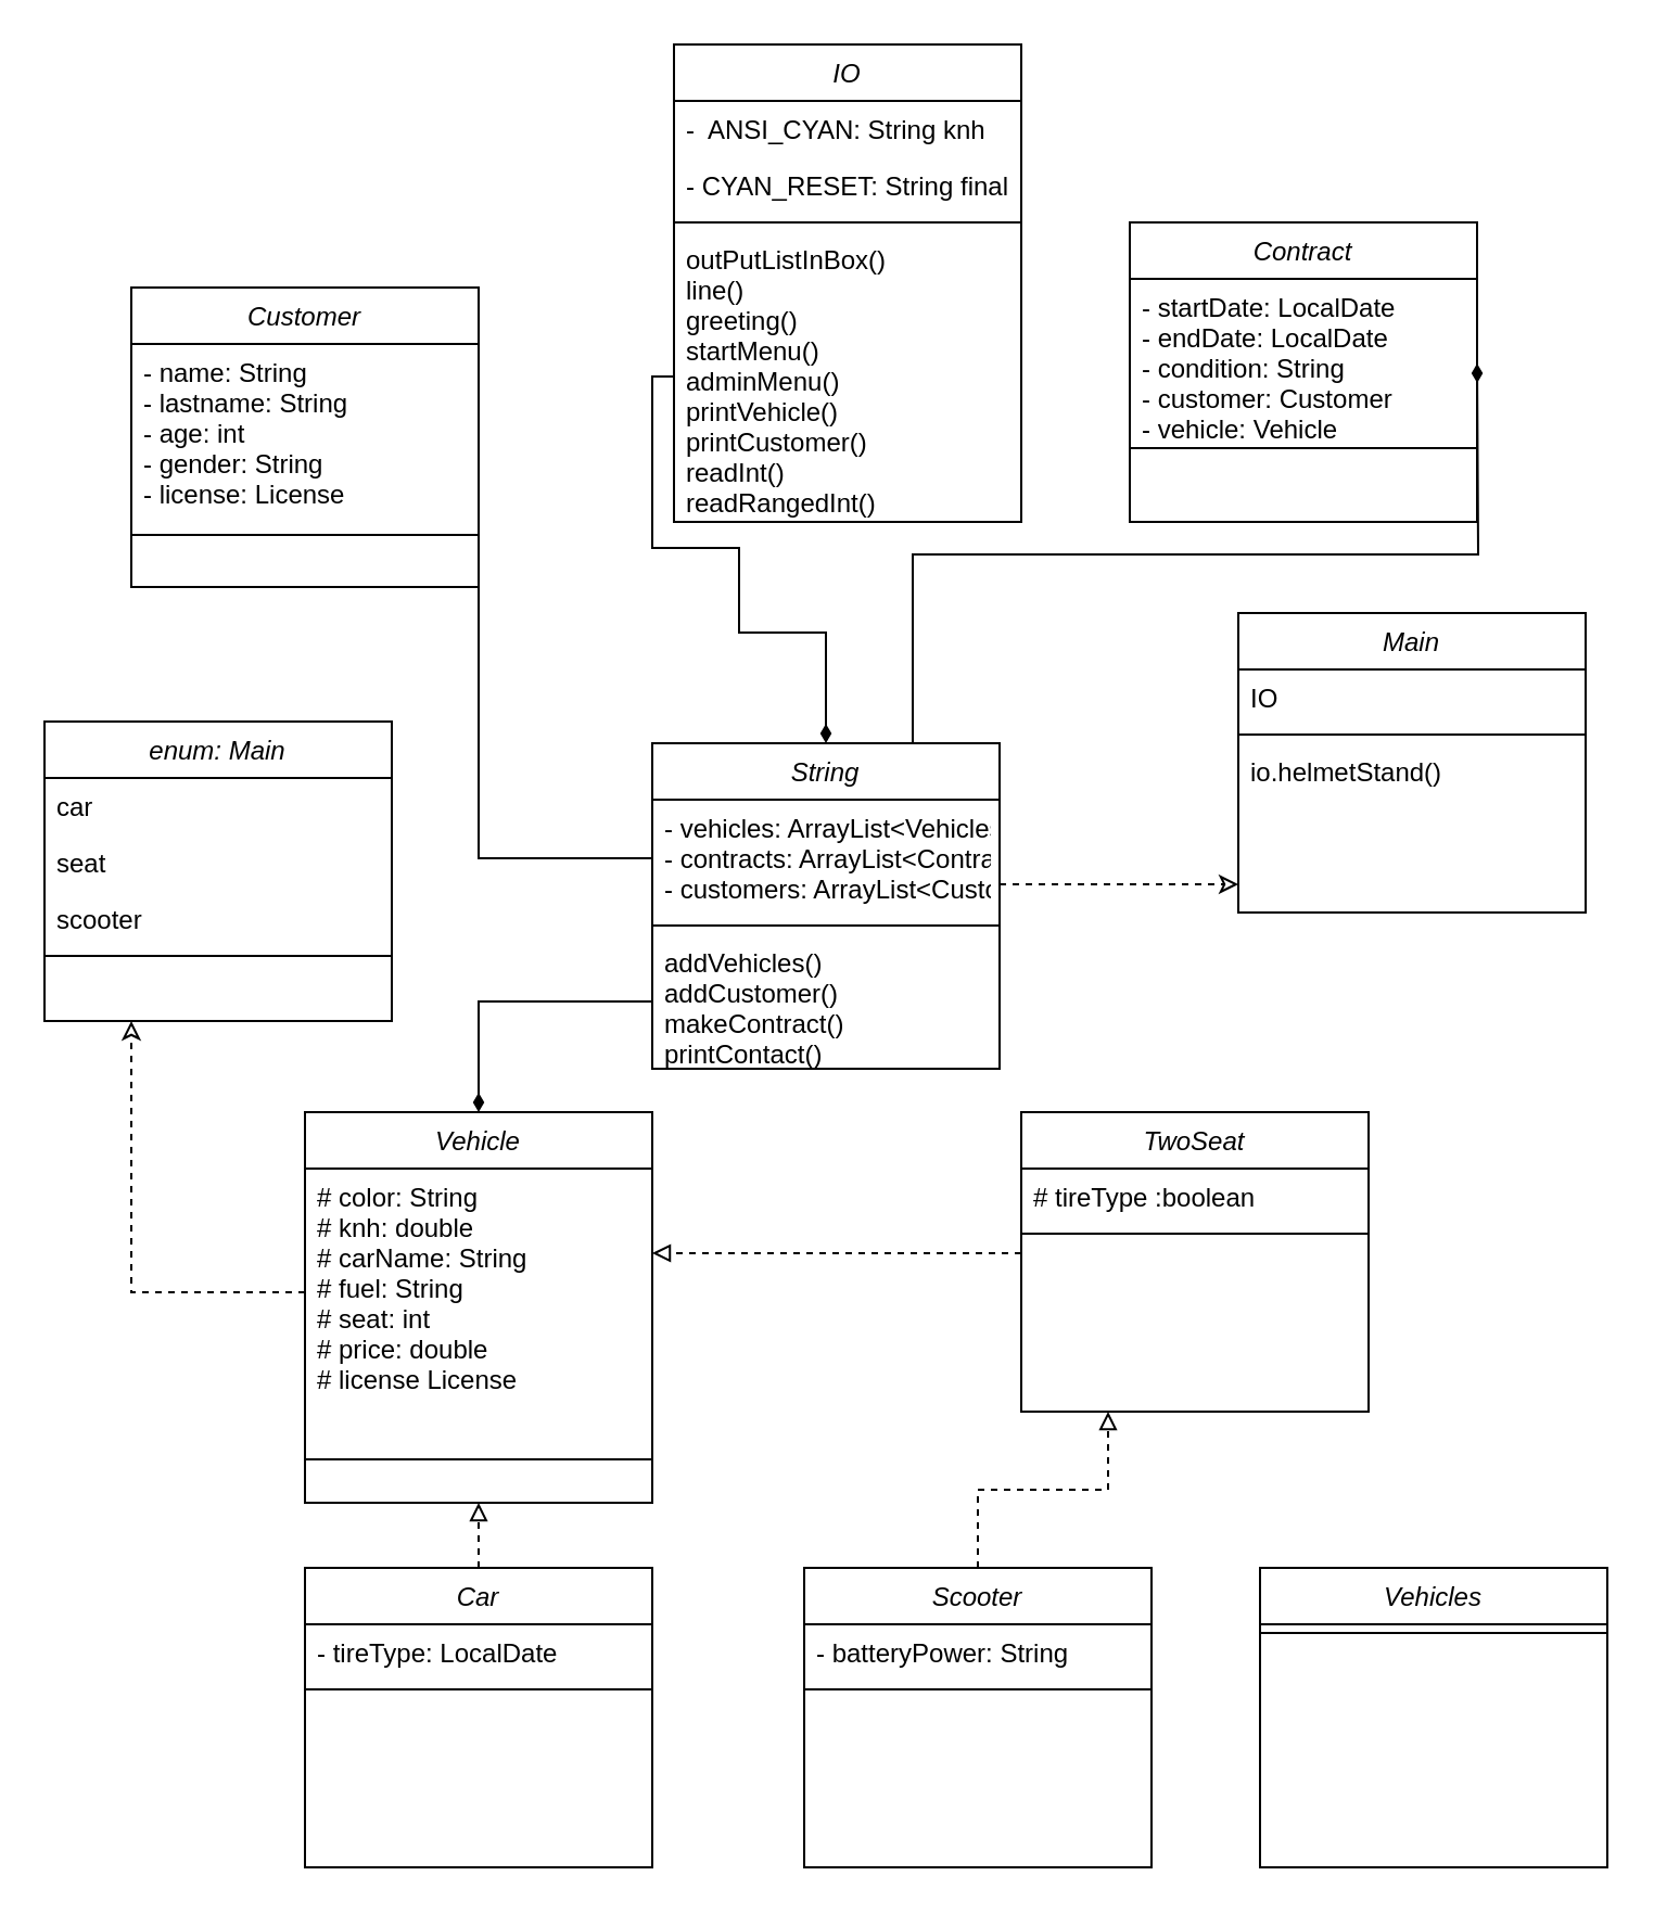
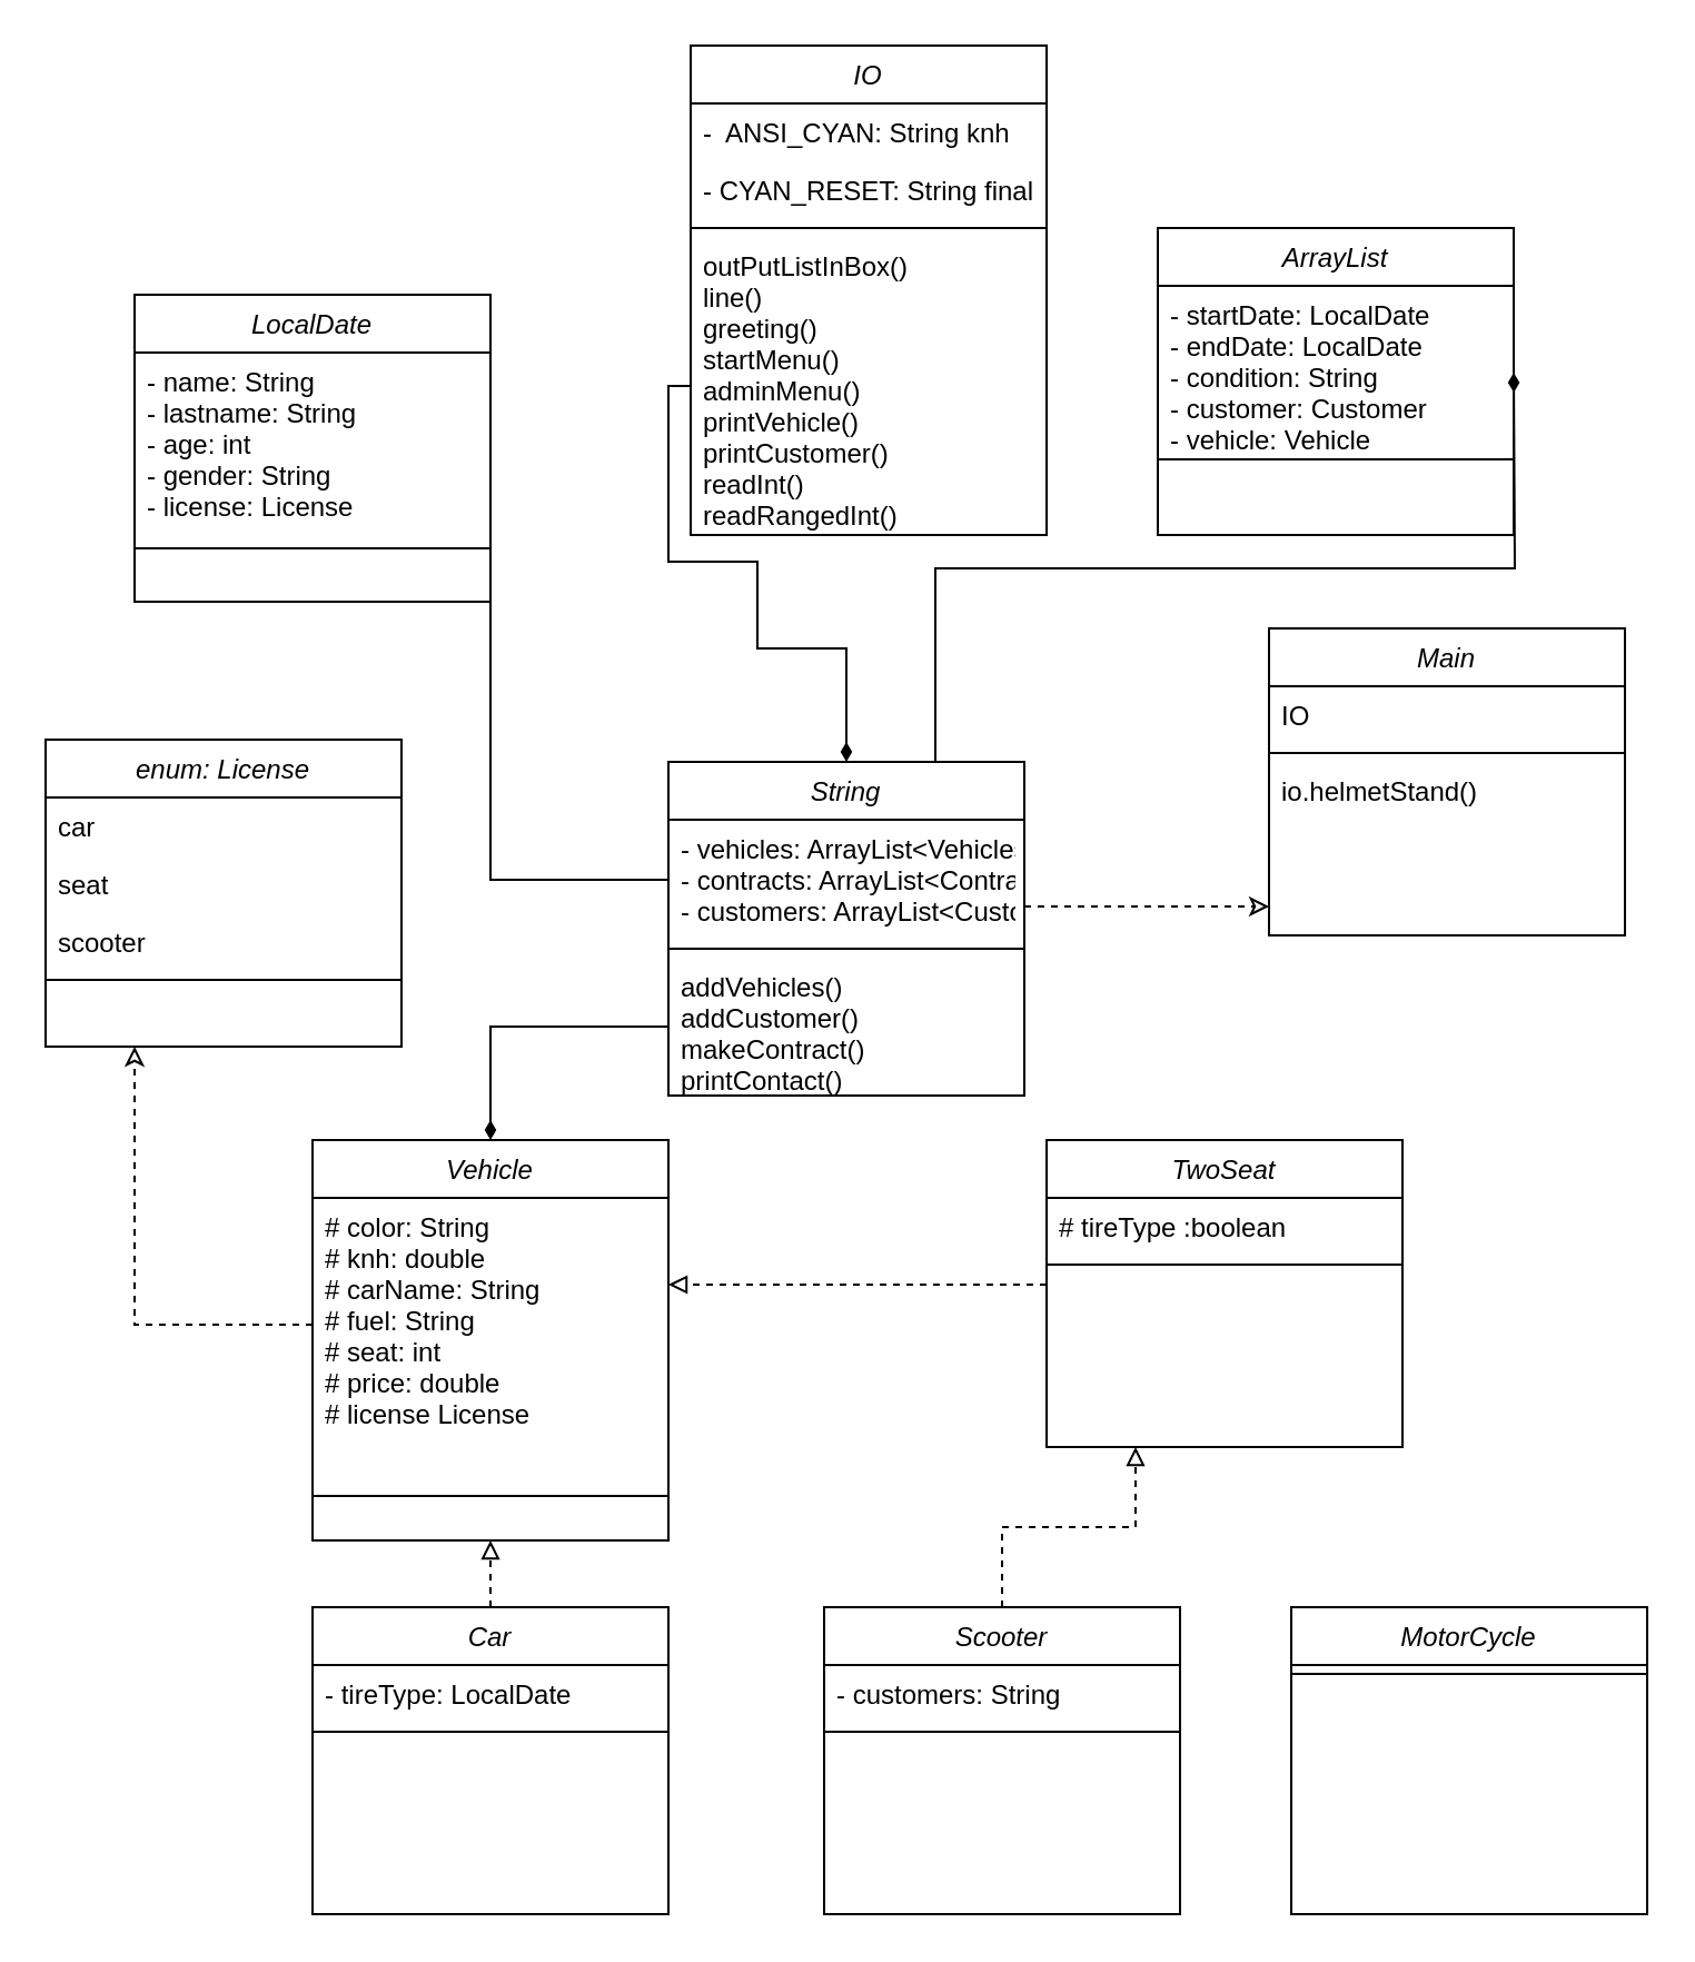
- <mxCell id="11" value="Contract" style="swimlane;fontStyle=2;align=center;verticalAlign=top;childLayout=stackLayout;horizontal=1;startSize=26;horizontalStack=0;resizeParent=1;resizeLast=0;collapsible=1;marginBottom=0;rounded=0;shadow=0;strokeWidth=1;" parent="1" vertex="1"><mxGeometry x="520" y="102" width="160" height="138" as="geometry"><mxRectangle x="230" y="140" width="160" height="26" as="alternateBounds" /></mxGeometry></mxCell>
+ <mxCell id="11" value="ArrayList" style="swimlane;fontStyle=2;align=center;verticalAlign=top;childLayout=stackLayout;horizontal=1;startSize=26;horizontalStack=0;resizeParent=1;resizeLast=0;collapsible=1;marginBottom=0;rounded=0;shadow=0;strokeWidth=1;" parent="1" vertex="1"><mxGeometry x="520" y="102" width="160" height="138" as="geometry"><mxRectangle x="230" y="140" width="160" height="26" as="alternateBounds" /></mxGeometry></mxCell>
- <mxCell id="19" value="Customer" style="swimlane;fontStyle=2;align=center;verticalAlign=top;childLayout=stackLayout;horizontal=1;startSize=26;horizontalStack=0;resizeParent=1;resizeLast=0;collapsible=1;marginBottom=0;rounded=0;shadow=0;strokeWidth=1;" parent="1" vertex="1"><mxGeometry x="60" y="132" width="160" height="138" as="geometry"><mxRectangle x="230" y="140" width="160" height="26" as="alternateBounds" /></mxGeometry></mxCell>
+ <mxCell id="19" value="LocalDate" style="swimlane;fontStyle=2;align=center;verticalAlign=top;childLayout=stackLayout;horizontal=1;startSize=26;horizontalStack=0;resizeParent=1;resizeLast=0;collapsible=1;marginBottom=0;rounded=0;shadow=0;strokeWidth=1;" parent="1" vertex="1"><mxGeometry x="60" y="132" width="160" height="138" as="geometry"><mxRectangle x="230" y="140" width="160" height="26" as="alternateBounds" /></mxGeometry></mxCell>
- <mxCell id="14" value="enum: Main" style="swimlane;fontStyle=2;align=center;verticalAlign=top;childLayout=stackLayout;horizontal=1;startSize=26;horizontalStack=0;resizeParent=1;resizeLast=0;collapsible=1;marginBottom=0;rounded=0;shadow=0;strokeWidth=1;" parent="1" vertex="1"><mxGeometry x="20" y="332" width="160" height="138" as="geometry"><mxRectangle x="230" y="140" width="160" height="26" as="alternateBounds" /></mxGeometry></mxCell>
+ <mxCell id="14" value="enum: License" style="swimlane;fontStyle=2;align=center;verticalAlign=top;childLayout=stackLayout;horizontal=1;startSize=26;horizontalStack=0;resizeParent=1;resizeLast=0;collapsible=1;marginBottom=0;rounded=0;shadow=0;strokeWidth=1;" parent="1" vertex="1"><mxGeometry x="20" y="332" width="160" height="138" as="geometry"><mxRectangle x="230" y="140" width="160" height="26" as="alternateBounds" /></mxGeometry></mxCell>
- <mxCell id="34" value="Vehicles" style="swimlane;fontStyle=2;align=center;verticalAlign=top;childLayout=stackLayout;horizontal=1;startSize=26;horizontalStack=0;resizeParent=1;resizeLast=0;collapsible=1;marginBottom=0;rounded=0;shadow=0;strokeWidth=1;" parent="1" vertex="1"><mxGeometry x="580" y="722" width="160" height="138" as="geometry"><mxRectangle x="230" y="140" width="160" height="26" as="alternateBounds" /></mxGeometry></mxCell>
+ <mxCell id="34" value="MotorCycle" style="swimlane;fontStyle=2;align=center;verticalAlign=top;childLayout=stackLayout;horizontal=1;startSize=26;horizontalStack=0;resizeParent=1;resizeLast=0;collapsible=1;marginBottom=0;rounded=0;shadow=0;strokeWidth=1;" parent="1" vertex="1"><mxGeometry x="580" y="722" width="160" height="138" as="geometry"><mxRectangle x="230" y="140" width="160" height="26" as="alternateBounds" /></mxGeometry></mxCell>
- <mxCell id="38" value="- batteryPower: String" style="text;align=left;verticalAlign=top;spacingLeft=4;spacingRight=4;overflow=hidden;rotatable=0;points=[[0,0.5],[1,0.5]];portConstraint=eastwest;rounded=0;shadow=0;html=0;" parent="37" vertex="1"><mxGeometry y="26" width="160" height="26" as="geometry" /></mxCell>
+ <mxCell id="38" value="- customers: String" style="text;align=left;verticalAlign=top;spacingLeft=4;spacingRight=4;overflow=hidden;rotatable=0;points=[[0,0.5],[1,0.5]];portConstraint=eastwest;rounded=0;shadow=0;html=0;" parent="37" vertex="1"><mxGeometry y="26" width="160" height="26" as="geometry" /></mxCell>
